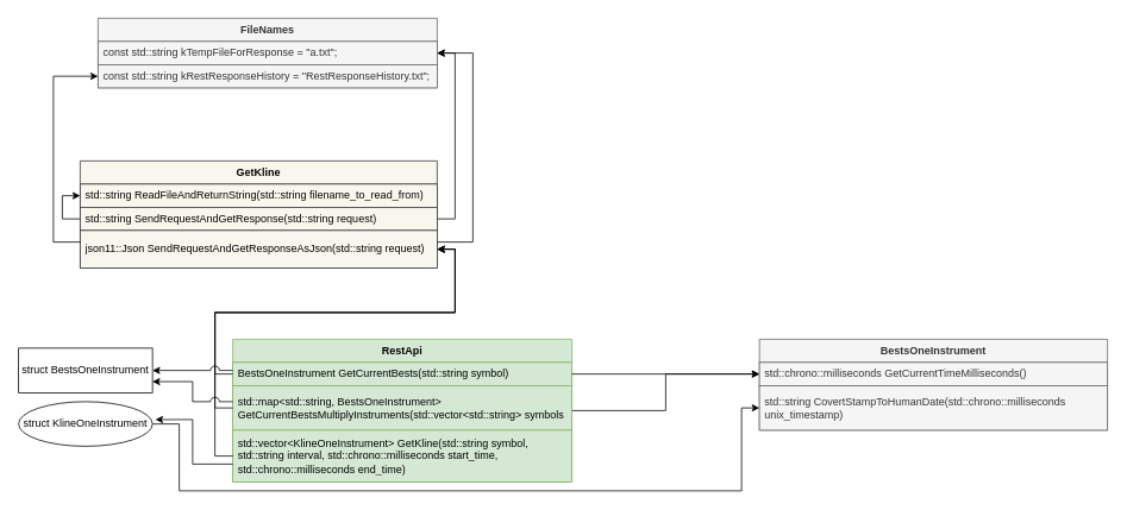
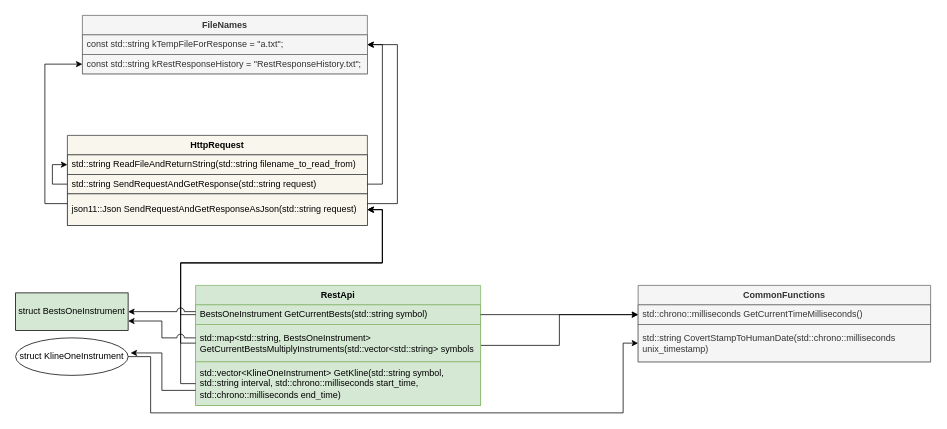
- <mxCell id="2" value="GetKline" style="swimlane;fontStyle=1;align=center;verticalAlign=middle;childLayout=stackLayout;horizontal=1;startSize=26;horizontalStack=0;resizeParent=1;resizeParentMax=0;resizeLast=0;collapsible=1;marginBottom=0;fillColor=#f9f7ed;strokeColor=#36393d;whiteSpace=wrap;" parent="1" vertex="1"><mxGeometry x="89" y="180" width="400" height="120" as="geometry"><mxRectangle x="170" y="260" width="140" height="26" as="alternateBounds" /></mxGeometry></mxCell>
+ <mxCell id="2" value="HttpRequest" style="swimlane;fontStyle=1;align=center;verticalAlign=middle;childLayout=stackLayout;horizontal=1;startSize=26;horizontalStack=0;resizeParent=1;resizeParentMax=0;resizeLast=0;collapsible=1;marginBottom=0;fillColor=#f9f7ed;strokeColor=#36393d;whiteSpace=wrap;" parent="1" vertex="1"><mxGeometry x="89" y="180" width="400" height="120" as="geometry"><mxRectangle x="170" y="260" width="140" height="26" as="alternateBounds" /></mxGeometry></mxCell>
- <mxCell id="27" value="BestsOneInstrument" style="swimlane;fontStyle=1;align=center;verticalAlign=middle;childLayout=stackLayout;horizontal=1;startSize=26;horizontalStack=0;resizeParent=1;resizeParentMax=0;resizeLast=0;collapsible=1;marginBottom=0;whiteSpace=wrap;fillColor=#f5f5f5;fontColor=#333333;strokeColor=#666666;" vertex="1" parent="1"><mxGeometry x="850" y="380" width="390" height="102" as="geometry" /></mxCell>
+ <mxCell id="27" value="CommonFunctions" style="swimlane;fontStyle=1;align=center;verticalAlign=middle;childLayout=stackLayout;horizontal=1;startSize=26;horizontalStack=0;resizeParent=1;resizeParentMax=0;resizeLast=0;collapsible=1;marginBottom=0;whiteSpace=wrap;fillColor=#f5f5f5;fontColor=#333333;strokeColor=#666666;" vertex="1" parent="1"><mxGeometry x="850" y="380" width="390" height="102" as="geometry" /></mxCell>
- <mxCell id="18" value="struct BestsOneInstrument" style="html=1;whiteSpace=wrap;verticalAlign=middle;" parent="1" vertex="1"><mxGeometry x="20" y="390" width="150" height="50" as="geometry" /></mxCell>
+ <mxCell id="18" value="struct BestsOneInstrument" style="html=1;whiteSpace=wrap;verticalAlign=middle;fillColor=#d5e8d4;" parent="1" vertex="1"><mxGeometry x="20" y="390" width="150" height="50" as="geometry" /></mxCell>
